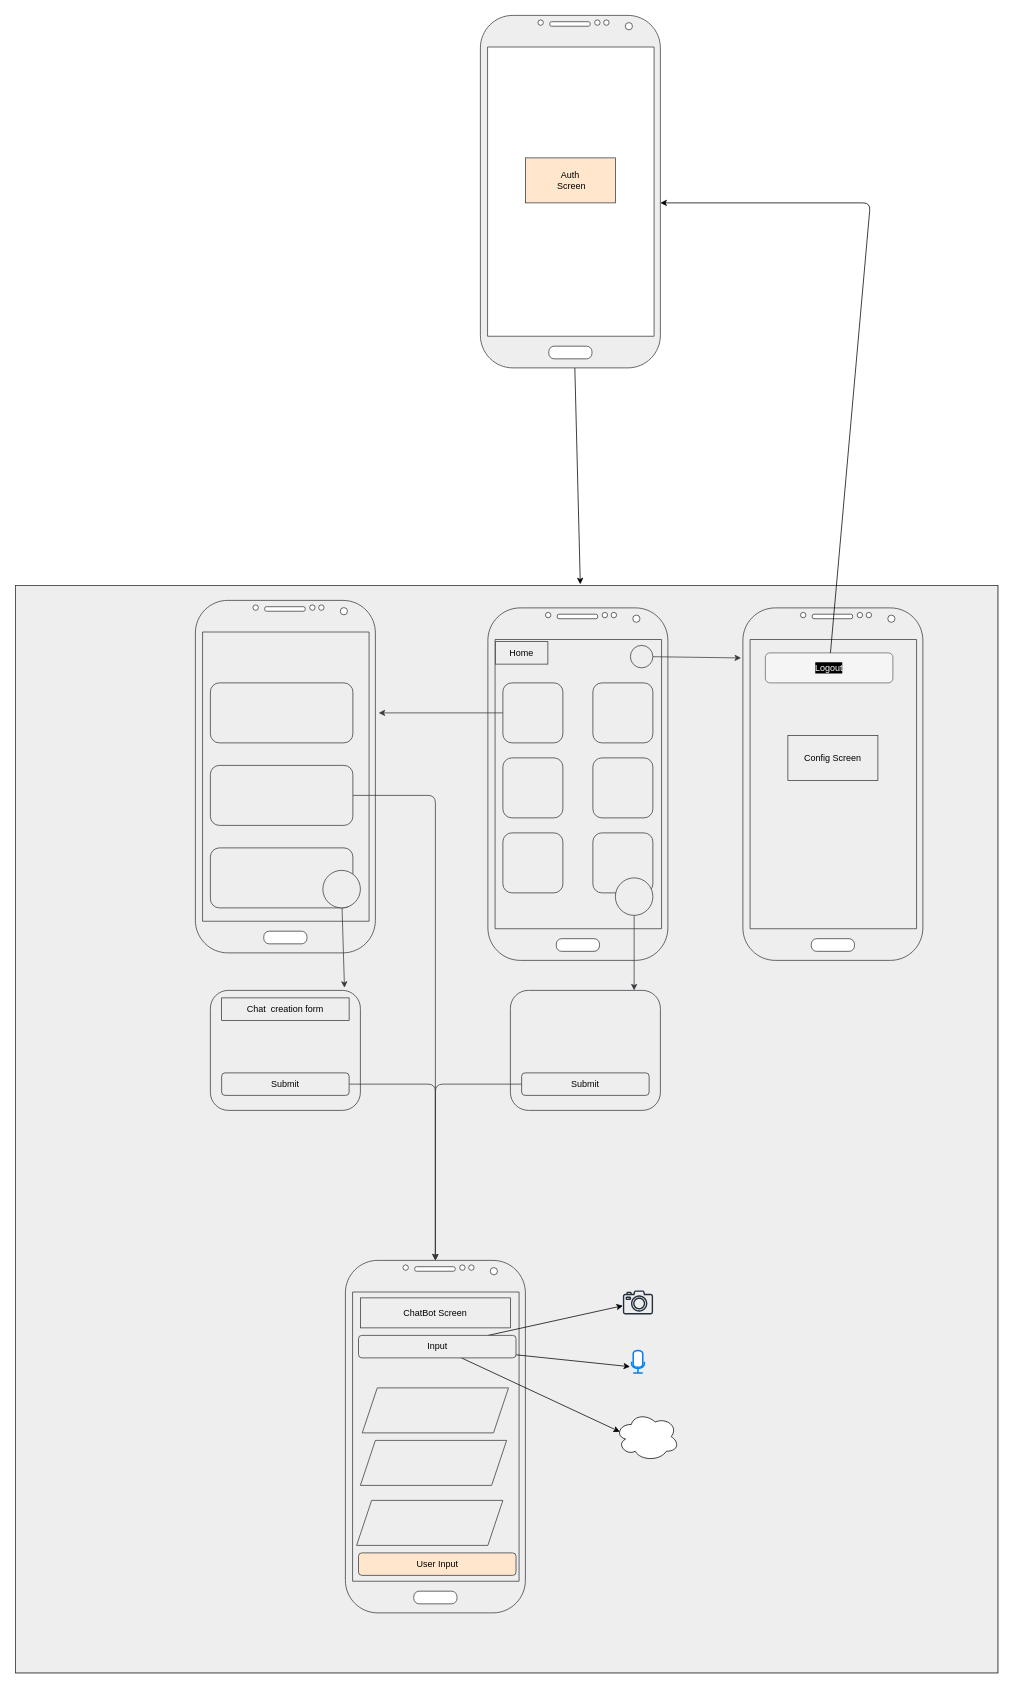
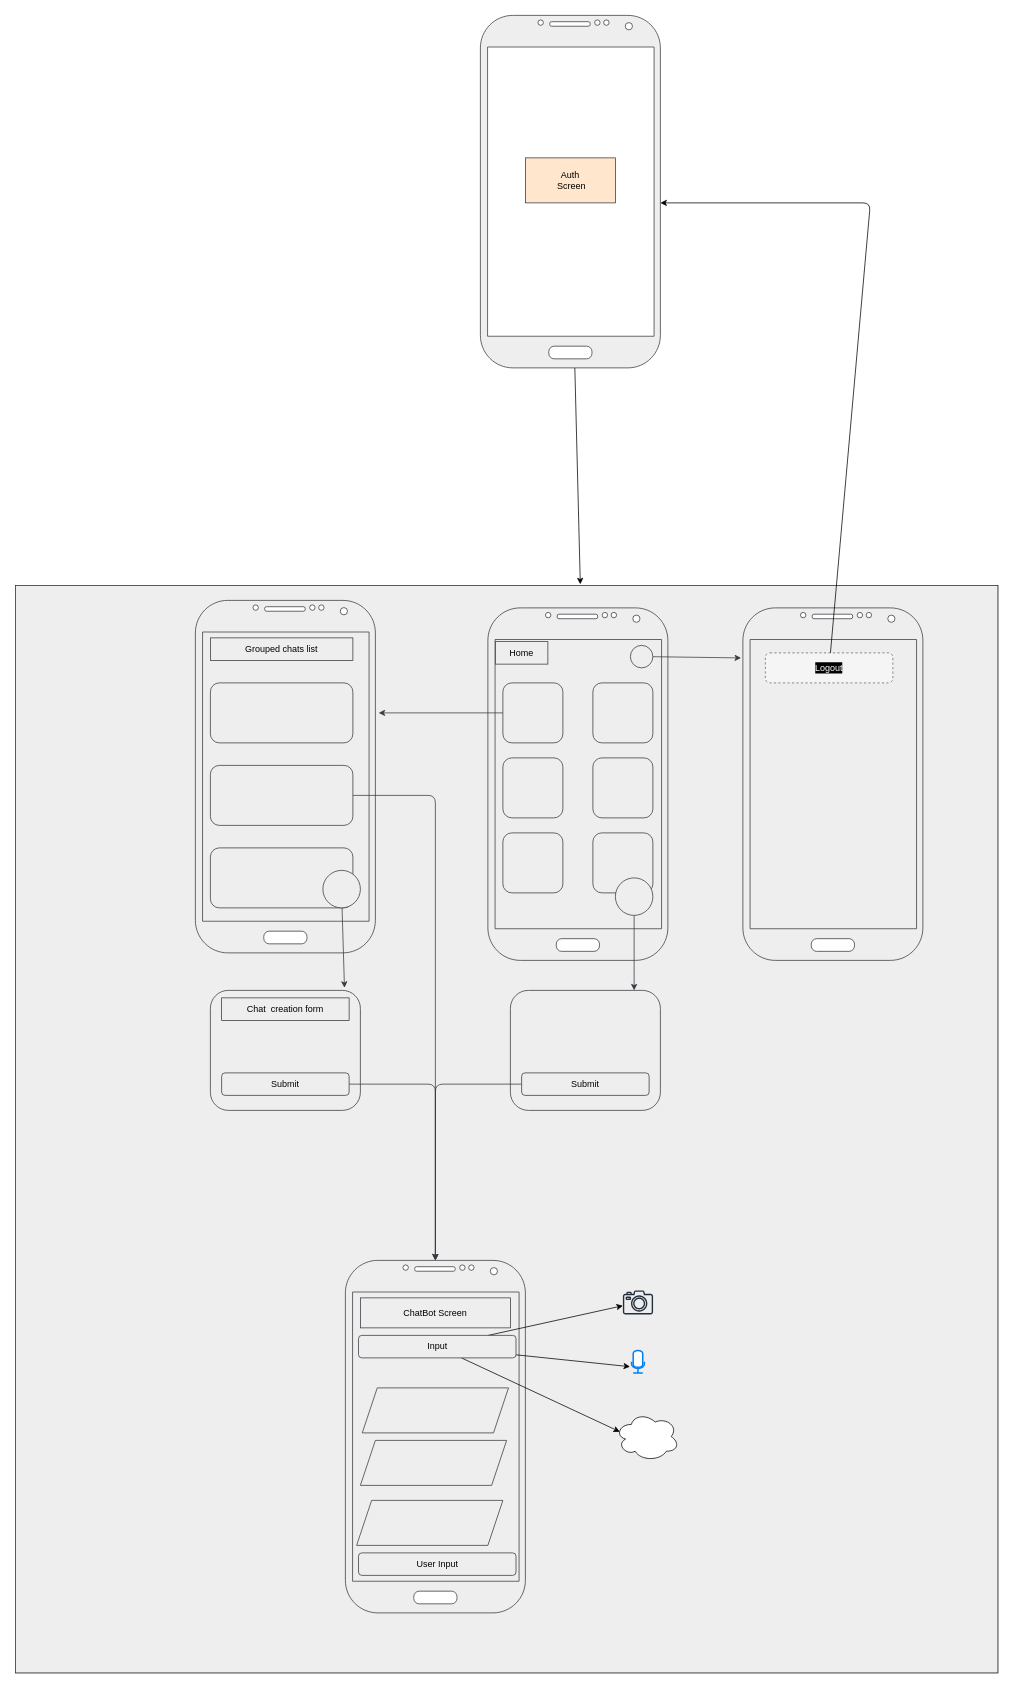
+ <mxCell id="21" value="Grouped chats list" style="rounded=0;whiteSpace=wrap;html=1;fillColor=#eeeeee;strokeColor=#36393d;fontColor=#000000;" vertex="1" parent="2"><mxGeometry x="260" y="70" width="190" height="30" as="geometry" /></mxCell>
- <mxCell id="47" value="&lt;font color=&quot;#ffffff&quot;&gt;Logout&lt;/font&gt;" style="rounded=1;whiteSpace=wrap;html=1;labelBackgroundColor=#000000;fontColor=#333333;fillColor=#f5f5f5;strokeColor=#666666;" vertex="1" parent="2"><mxGeometry x="1000" y="90" width="170" height="40" as="geometry" /></mxCell>
+ <mxCell id="47" value="&lt;font color=&quot;#ffffff&quot;&gt;Logout&lt;/font&gt;" style="rounded=1;whiteSpace=wrap;html=1;labelBackgroundColor=#000000;fontColor=#333333;fillColor=#f5f5f5;strokeColor=#666666;dashed=1;" vertex="1" parent="2"><mxGeometry x="1000" y="90" width="170" height="40" as="geometry" /></mxCell>
- <mxCell id="17" value="Config Screen" style="rounded=0;whiteSpace=wrap;html=1;fillColor=#eeeeee;strokeColor=#36393d;fontColor=#000000;" vertex="1" parent="2"><mxGeometry x="1030" y="200" width="120" height="60" as="geometry" /></mxCell>
- <mxCell id="39" value="User Input" style="rounded=1;whiteSpace=wrap;html=1;fillColor=#ffe6cc;strokeColor=#36393d;fontColor=#000000;" vertex="1" parent="2"><mxGeometry x="457.5" y="1290" width="210" height="30" as="geometry" /></mxCell>
+ <mxCell id="39" value="User Input" style="rounded=1;whiteSpace=wrap;html=1;fillColor=#eeeeee;strokeColor=#36393d;fontColor=#000000;" vertex="1" parent="2"><mxGeometry x="457.5" y="1290" width="210" height="30" as="geometry" /></mxCell>
